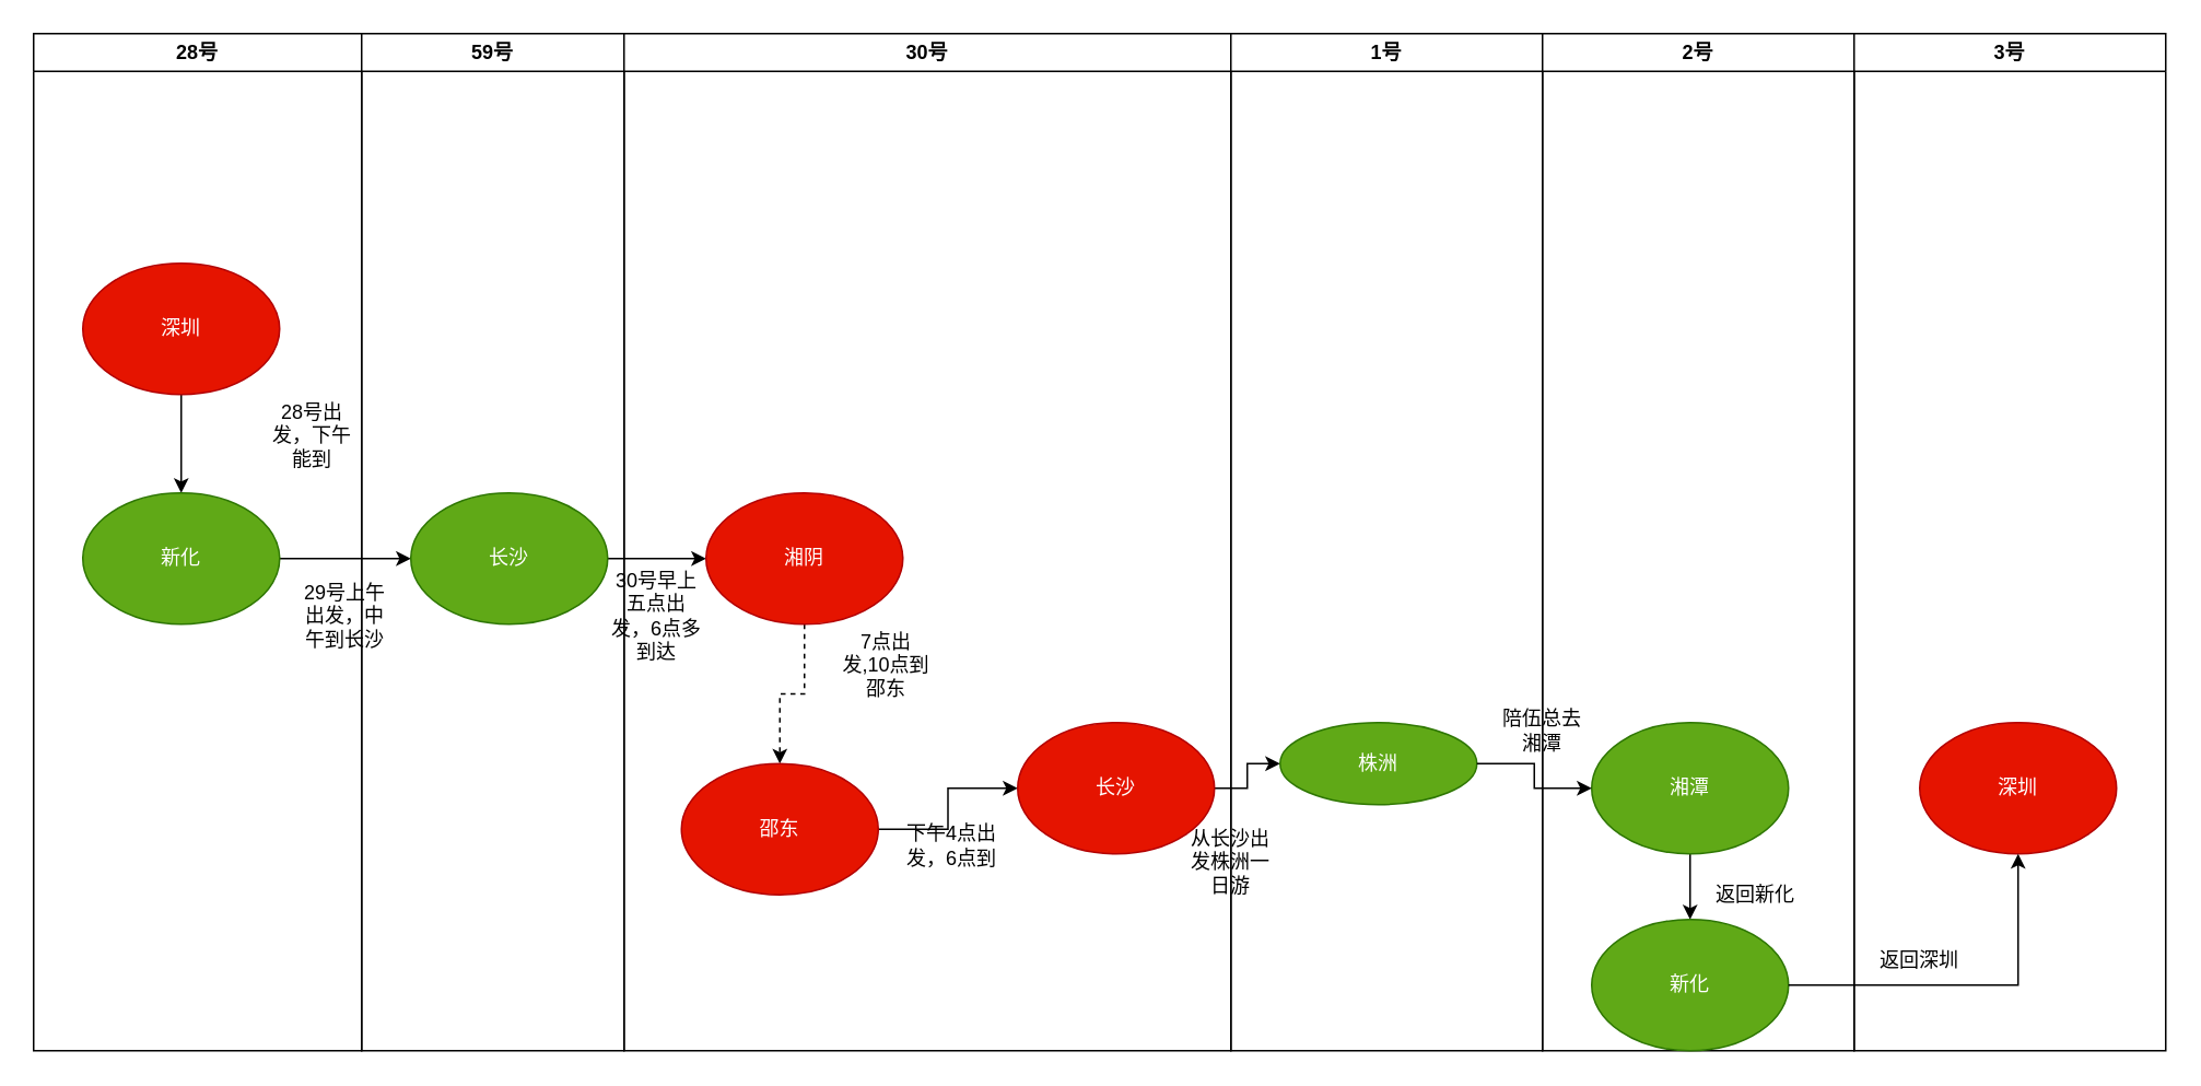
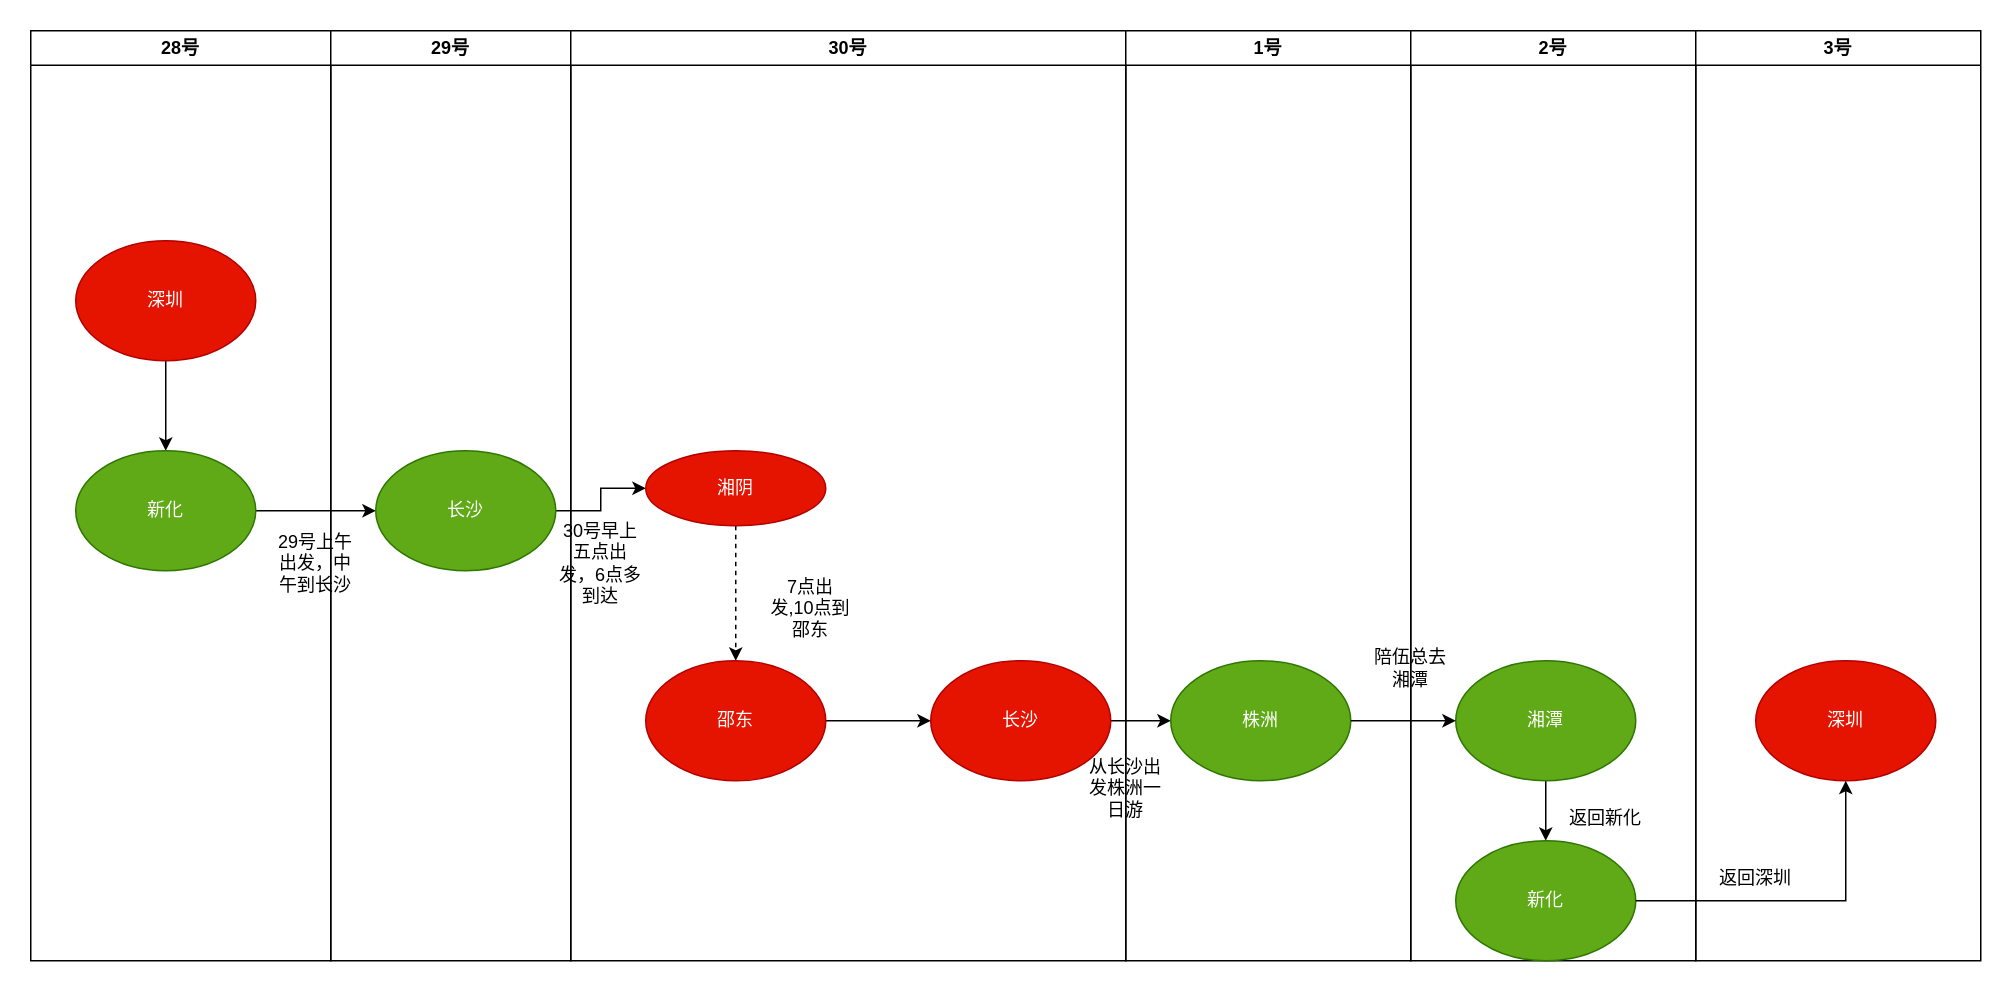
- <mxCell id="19" value="59号" style="swimlane;whiteSpace=wrap;html=1;" vertex="1" parent="1"><mxGeometry x="220" y="20" width="160" height="620" as="geometry" /></mxCell>
+ <mxCell id="19" value="29号" style="swimlane;whiteSpace=wrap;html=1;" vertex="1" parent="1"><mxGeometry x="220" y="20" width="160" height="620" as="geometry" /></mxCell>
- <mxCell id="6" value="28号出发，下午能到" style="text;html=1;strokeColor=none;fillColor=none;align=center;verticalAlign=middle;whiteSpace=wrap;rounded=0;" vertex="1" parent="1"><mxGeometry x="160" y="250" width="60" height="30" as="geometry" /></mxCell>
- <mxCell id="11" value="湘阴" style="ellipse;whiteSpace=wrap;html=1;fillColor=#e51400;fontColor=#ffffff;strokeColor=#B20000;" vertex="1" parent="1"><mxGeometry x="430" y="300" width="120" height="80" as="geometry" /></mxCell>
+ <mxCell id="11" value="湘阴" style="ellipse;whiteSpace=wrap;html=1;fillColor=#e51400;fontColor=#ffffff;strokeColor=#B20000;" vertex="1" parent="1"><mxGeometry x="430" y="300" width="120" height="50" as="geometry" /></mxCell>
- <mxCell id="23" value="株洲" style="ellipse;whiteSpace=wrap;html=1;fillColor=#60a917;fontColor=#ffffff;strokeColor=#2D7600;" vertex="1" parent="22"><mxGeometry x="30" y="420" width="120" height="50" as="geometry" /></mxCell>
+ <mxCell id="23" value="株洲" style="ellipse;whiteSpace=wrap;html=1;fillColor=#60a917;fontColor=#ffffff;strokeColor=#2D7600;" vertex="1" parent="22"><mxGeometry x="30" y="420" width="120" height="80" as="geometry" /></mxCell>
- <mxCell id="14" value="邵东" style="ellipse;whiteSpace=wrap;html=1;fillColor=#e51400;fontColor=#ffffff;strokeColor=#B20000;" vertex="1" parent="1"><mxGeometry x="415" y="465" width="120" height="80" as="geometry" /></mxCell>
+ <mxCell id="14" value="邵东" style="ellipse;whiteSpace=wrap;html=1;fillColor=#e51400;fontColor=#ffffff;strokeColor=#B20000;" vertex="1" parent="1"><mxGeometry x="430" y="440" width="120" height="80" as="geometry" /></mxCell>
- <mxCell id="21" value="下午4点出发，6点到" style="text;html=1;strokeColor=none;fillColor=none;align=center;verticalAlign=middle;whiteSpace=wrap;rounded=0;" vertex="1" parent="20"><mxGeometry x="170" y="480" width="60" height="30" as="geometry" /></mxCell>
